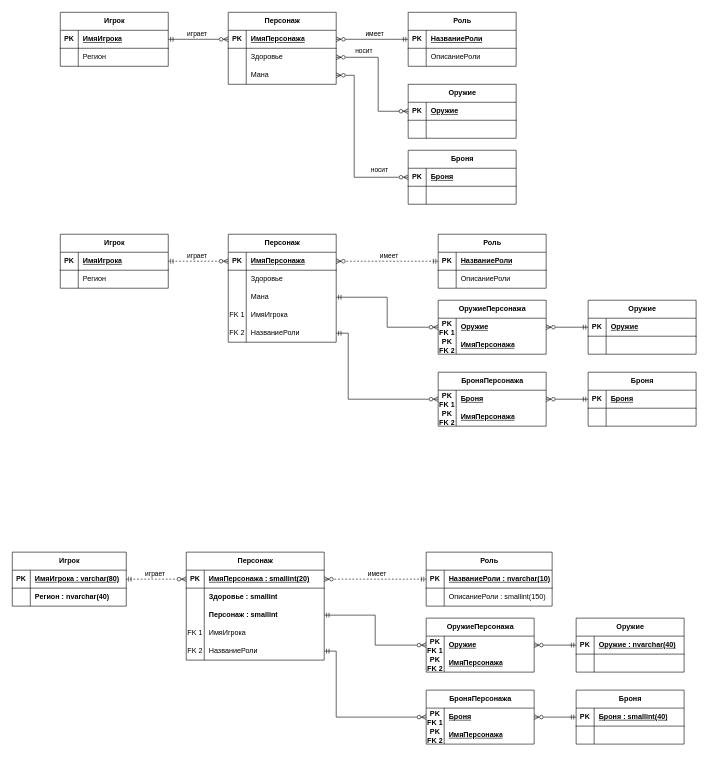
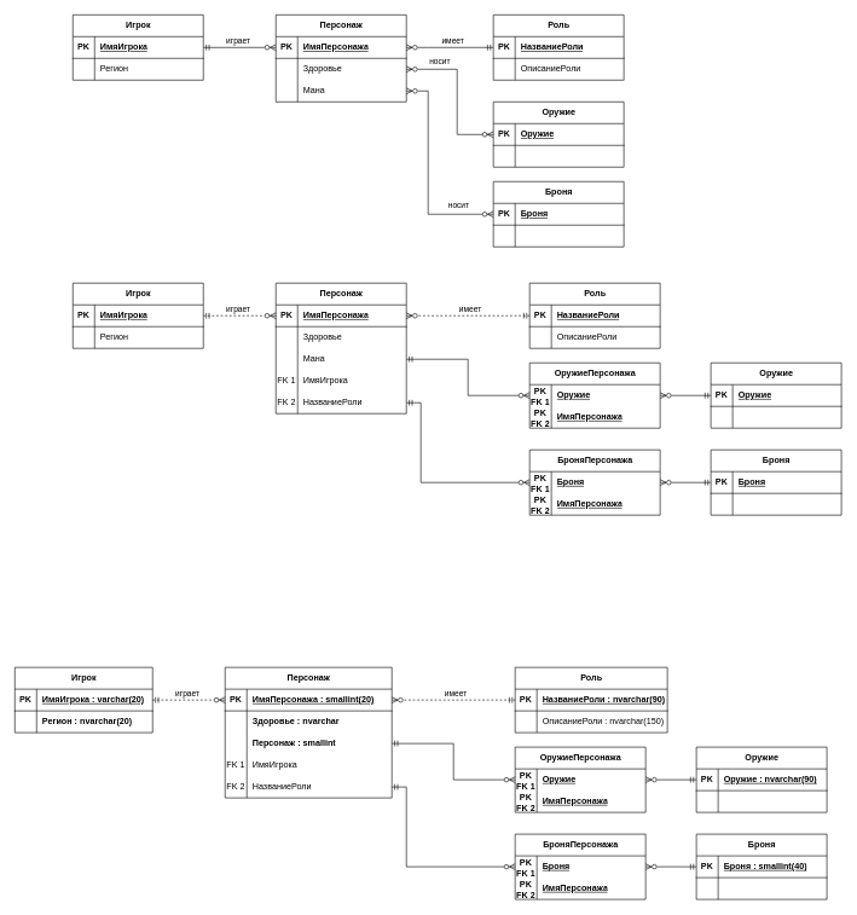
- <mxCell id="124" value="ИмяИгрока : varchar(80)" style="shape=partialRectangle;connectable=0;fillColor=none;top=0;left=0;bottom=0;right=0;align=left;spacingLeft=6;fontStyle=5;overflow=hidden;whiteSpace=wrap;html=1;" vertex="1" parent="122"><mxGeometry x="30" width="160" height="30" as="geometry"><mxRectangle width="160" height="30" as="alternateBounds" /></mxGeometry></mxCell>
+ <mxCell id="124" value="ИмяИгрока : varchar(20)" style="shape=partialRectangle;connectable=0;fillColor=none;top=0;left=0;bottom=0;right=0;align=left;spacingLeft=6;fontStyle=5;overflow=hidden;whiteSpace=wrap;html=1;" vertex="1" parent="122"><mxGeometry x="30" width="160" height="30" as="geometry"><mxRectangle width="160" height="30" as="alternateBounds" /></mxGeometry></mxCell>
- <mxCell id="117" value="НазваниеРоли : nvarchar(10)" style="shape=partialRectangle;connectable=0;fillColor=none;top=0;left=0;bottom=0;right=0;align=left;spacingLeft=6;fontStyle=5;overflow=hidden;whiteSpace=wrap;html=1;" vertex="1" parent="115"><mxGeometry x="30" width="180" height="30" as="geometry"><mxRectangle width="180" height="30" as="alternateBounds" /></mxGeometry></mxCell>
+ <mxCell id="117" value="НазваниеРоли : nvarchar(90)" style="shape=partialRectangle;connectable=0;fillColor=none;top=0;left=0;bottom=0;right=0;align=left;spacingLeft=6;fontStyle=5;overflow=hidden;whiteSpace=wrap;html=1;" vertex="1" parent="115"><mxGeometry x="30" width="180" height="30" as="geometry"><mxRectangle width="180" height="30" as="alternateBounds" /></mxGeometry></mxCell>
- <mxCell id="127" value="Регион : nvarchar(40)" style="shape=partialRectangle;connectable=0;fillColor=none;top=0;left=0;bottom=0;right=0;align=left;spacingLeft=6;overflow=hidden;whiteSpace=wrap;html=1;fontStyle=1" vertex="1" parent="125"><mxGeometry x="30" width="160" height="30" as="geometry"><mxRectangle width="160" height="30" as="alternateBounds" /></mxGeometry></mxCell>
+ <mxCell id="127" value="Регион : nvarchar(20)" style="shape=partialRectangle;connectable=0;fillColor=none;top=0;left=0;bottom=0;right=0;align=left;spacingLeft=6;overflow=hidden;whiteSpace=wrap;html=1;fontStyle=1" vertex="1" parent="125"><mxGeometry x="30" width="160" height="30" as="geometry"><mxRectangle width="160" height="30" as="alternateBounds" /></mxGeometry></mxCell>
- <mxCell id="134" value="Здоровье : smallint" style="shape=partialRectangle;connectable=0;fillColor=none;top=0;left=0;bottom=0;right=0;align=left;spacingLeft=6;overflow=hidden;whiteSpace=wrap;html=1;fontStyle=1" vertex="1" parent="132"><mxGeometry x="30" width="200" height="30" as="geometry"><mxRectangle width="200" height="30" as="alternateBounds" /></mxGeometry></mxCell>
+ <mxCell id="134" value="Здоровье : nvarchar" style="shape=partialRectangle;connectable=0;fillColor=none;top=0;left=0;bottom=0;right=0;align=left;spacingLeft=6;overflow=hidden;whiteSpace=wrap;html=1;fontStyle=1" vertex="1" parent="132"><mxGeometry x="30" width="200" height="30" as="geometry"><mxRectangle width="200" height="30" as="alternateBounds" /></mxGeometry></mxCell>
- <mxCell id="120" value="ОписаниеРоли : smallint(150)" style="shape=partialRectangle;connectable=0;fillColor=none;top=0;left=0;bottom=0;right=0;align=left;spacingLeft=6;overflow=hidden;whiteSpace=wrap;html=1;" vertex="1" parent="118"><mxGeometry x="30" width="180" height="30" as="geometry"><mxRectangle width="180" height="30" as="alternateBounds" /></mxGeometry></mxCell>
+ <mxCell id="120" value="ОписаниеРоли : nvarchar(150)" style="shape=partialRectangle;connectable=0;fillColor=none;top=0;left=0;bottom=0;right=0;align=left;spacingLeft=6;overflow=hidden;whiteSpace=wrap;html=1;" vertex="1" parent="118"><mxGeometry x="30" width="180" height="30" as="geometry"><mxRectangle width="180" height="30" as="alternateBounds" /></mxGeometry></mxCell>
- <mxCell id="172" value="Оружие : nvarchar(40)" style="shape=partialRectangle;connectable=0;fillColor=none;top=0;left=0;bottom=0;right=0;align=left;spacingLeft=6;fontStyle=5;overflow=hidden;whiteSpace=wrap;html=1;" vertex="1" parent="170"><mxGeometry x="30" width="150" height="30" as="geometry"><mxRectangle width="150" height="30" as="alternateBounds" /></mxGeometry></mxCell>
+ <mxCell id="172" value="Оружие : nvarchar(90)" style="shape=partialRectangle;connectable=0;fillColor=none;top=0;left=0;bottom=0;right=0;align=left;spacingLeft=6;fontStyle=5;overflow=hidden;whiteSpace=wrap;html=1;" vertex="1" parent="170"><mxGeometry x="30" width="150" height="30" as="geometry"><mxRectangle width="150" height="30" as="alternateBounds" /></mxGeometry></mxCell>
